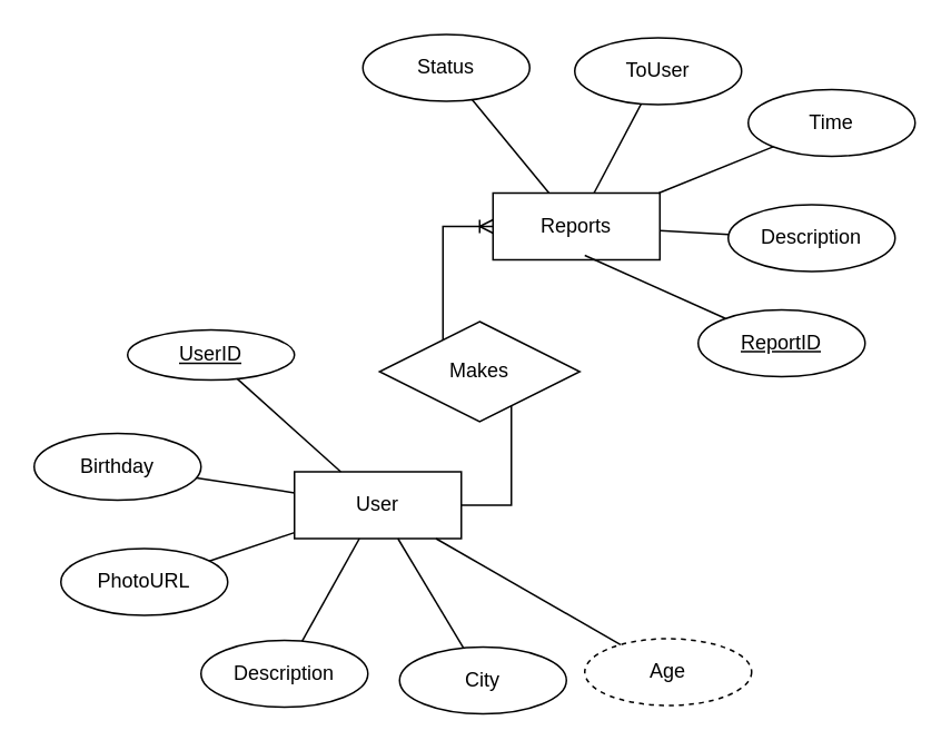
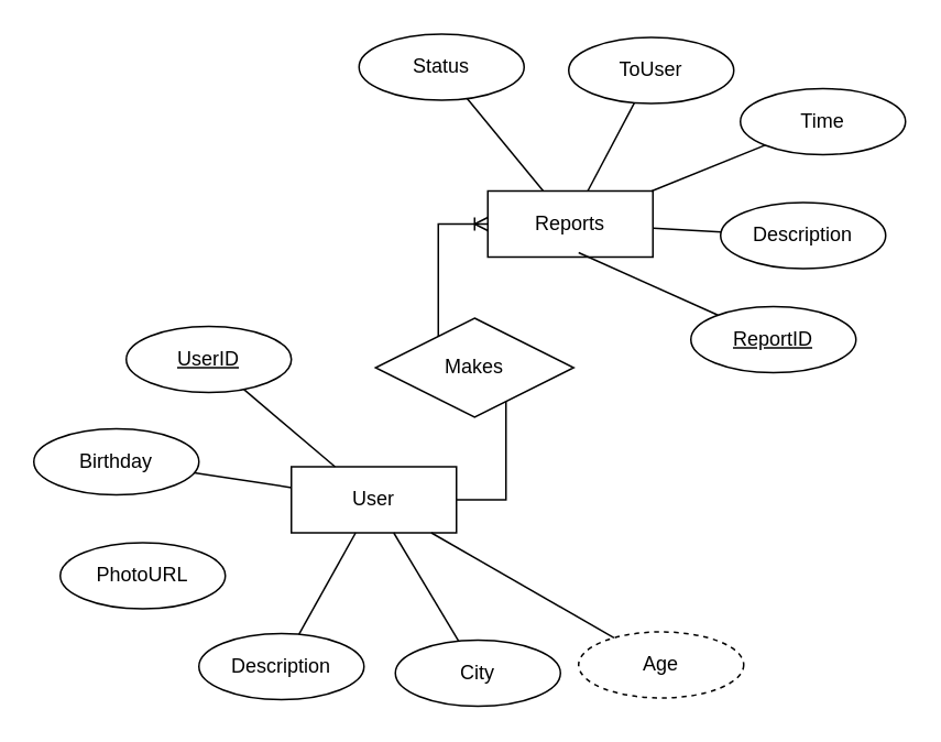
- <mxCell id="3" value="&lt;div&gt;UserID&lt;/div&gt;" style="ellipse;whiteSpace=wrap;html=1;align=center;fontStyle=4;" vertex="1" parent="1"><mxGeometry x="76" y="197" width="100" height="30" as="geometry" /></mxCell>
+ <mxCell id="3" value="&lt;div&gt;UserID&lt;/div&gt;" style="ellipse;whiteSpace=wrap;html=1;align=center;fontStyle=4;" vertex="1" parent="1"><mxGeometry x="76" y="197" width="100" height="40" as="geometry" /></mxCell>
- <mxCell id="11" value="" style="endArrow=none;html=1;rounded=0;" edge="1" parent="1" source="7" target="2"><mxGeometry relative="1" as="geometry"><mxPoint x="161" y="325" as="sourcePoint" /><mxPoint x="321" y="325" as="targetPoint" /></mxGeometry></mxCell>
